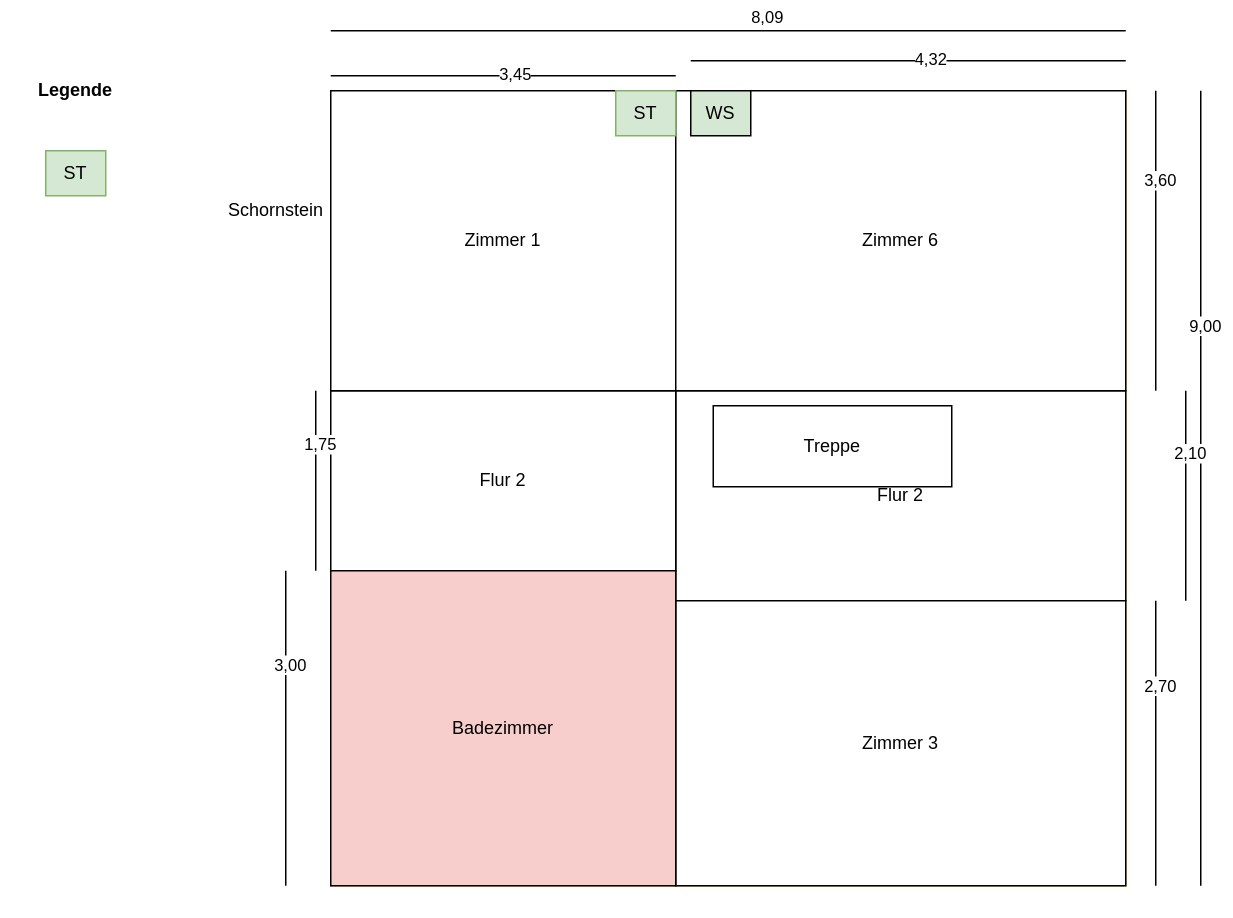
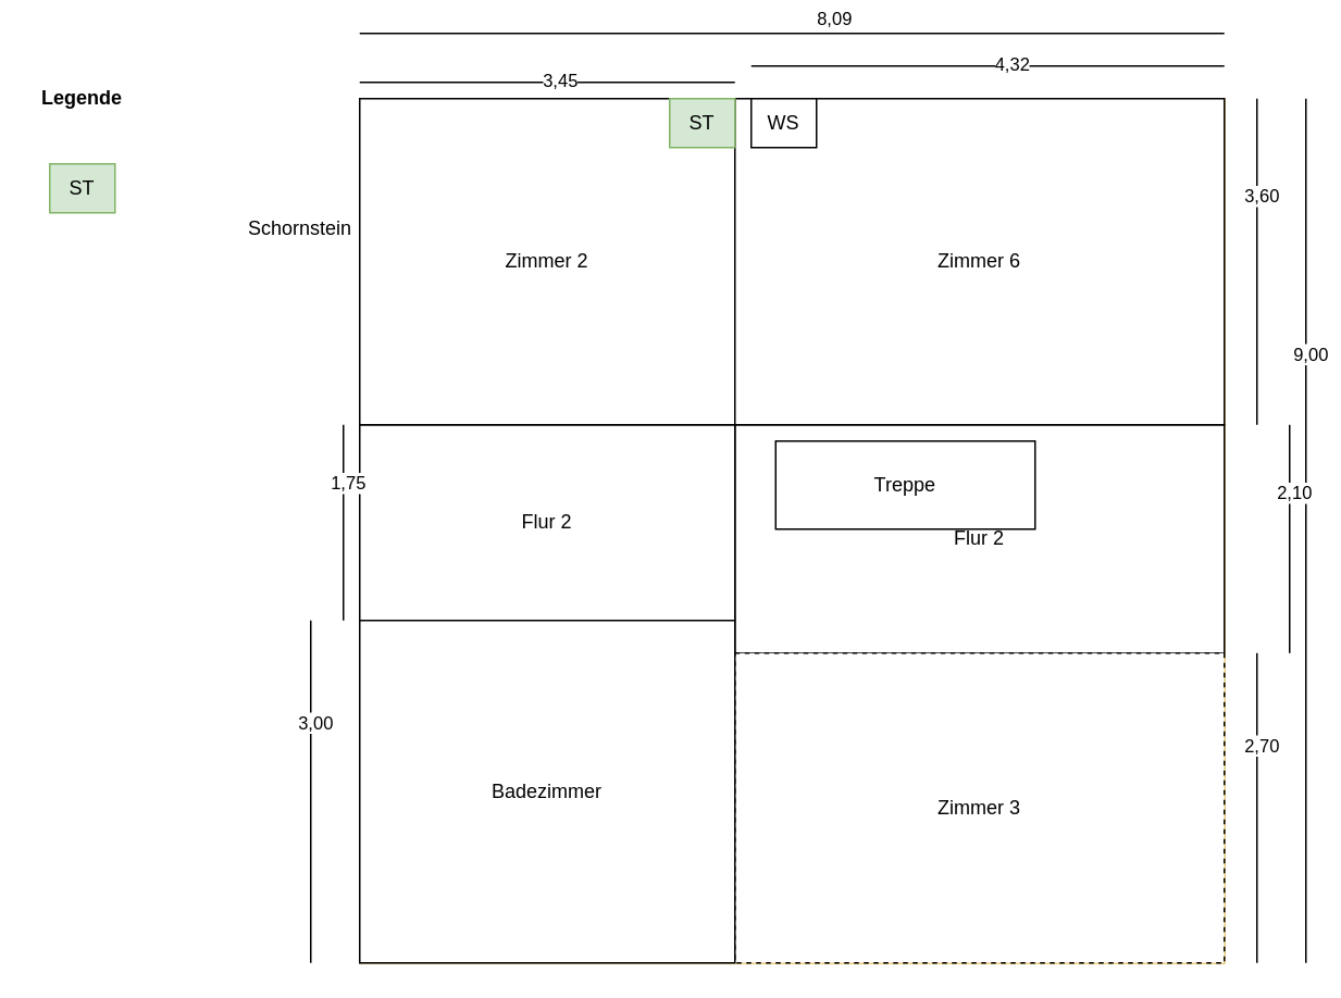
- <mxCell id="33" value="WS" style="rounded=0;whiteSpace=wrap;html=1;fillColor=#d5e8d4;" vertex="1" parent="1"><mxGeometry x="460" y="60" width="40" height="30" as="geometry" /></mxCell>
+ <mxCell id="33" value="WS" style="rounded=0;whiteSpace=wrap;html=1;" vertex="1" parent="1"><mxGeometry x="460" y="60" width="40" height="30" as="geometry" /></mxCell>
- <mxCell id="8" value="Zimmer 1" style="rounded=0;whiteSpace=wrap;html=1;" parent="1" vertex="1"><mxGeometry x="220" y="60" width="230" height="200" as="geometry" /></mxCell>
+ <mxCell id="8" value="Zimmer 2" style="rounded=0;whiteSpace=wrap;html=1;" parent="1" vertex="1"><mxGeometry x="220" y="60" width="230" height="200" as="geometry" /></mxCell>
- <mxCell id="7" value="Badezimmer" style="rounded=0;whiteSpace=wrap;html=1;fillColor=#f8cecc;" parent="1" vertex="1"><mxGeometry x="220" y="380" width="230" height="210" as="geometry" /></mxCell>
+ <mxCell id="7" value="Badezimmer" style="rounded=0;whiteSpace=wrap;html=1;" parent="1" vertex="1"><mxGeometry x="220" y="380" width="230" height="210" as="geometry" /></mxCell>
- <mxCell id="4" value="Zimmer 3" style="rounded=0;whiteSpace=wrap;html=1;" parent="1" vertex="1"><mxGeometry x="450" y="400" width="300" height="190" as="geometry" /></mxCell>
+ <mxCell id="4" value="Zimmer 3" style="rounded=0;whiteSpace=wrap;html=1;dashed=1;" parent="1" vertex="1"><mxGeometry x="450" y="400" width="300" height="190" as="geometry" /></mxCell>
